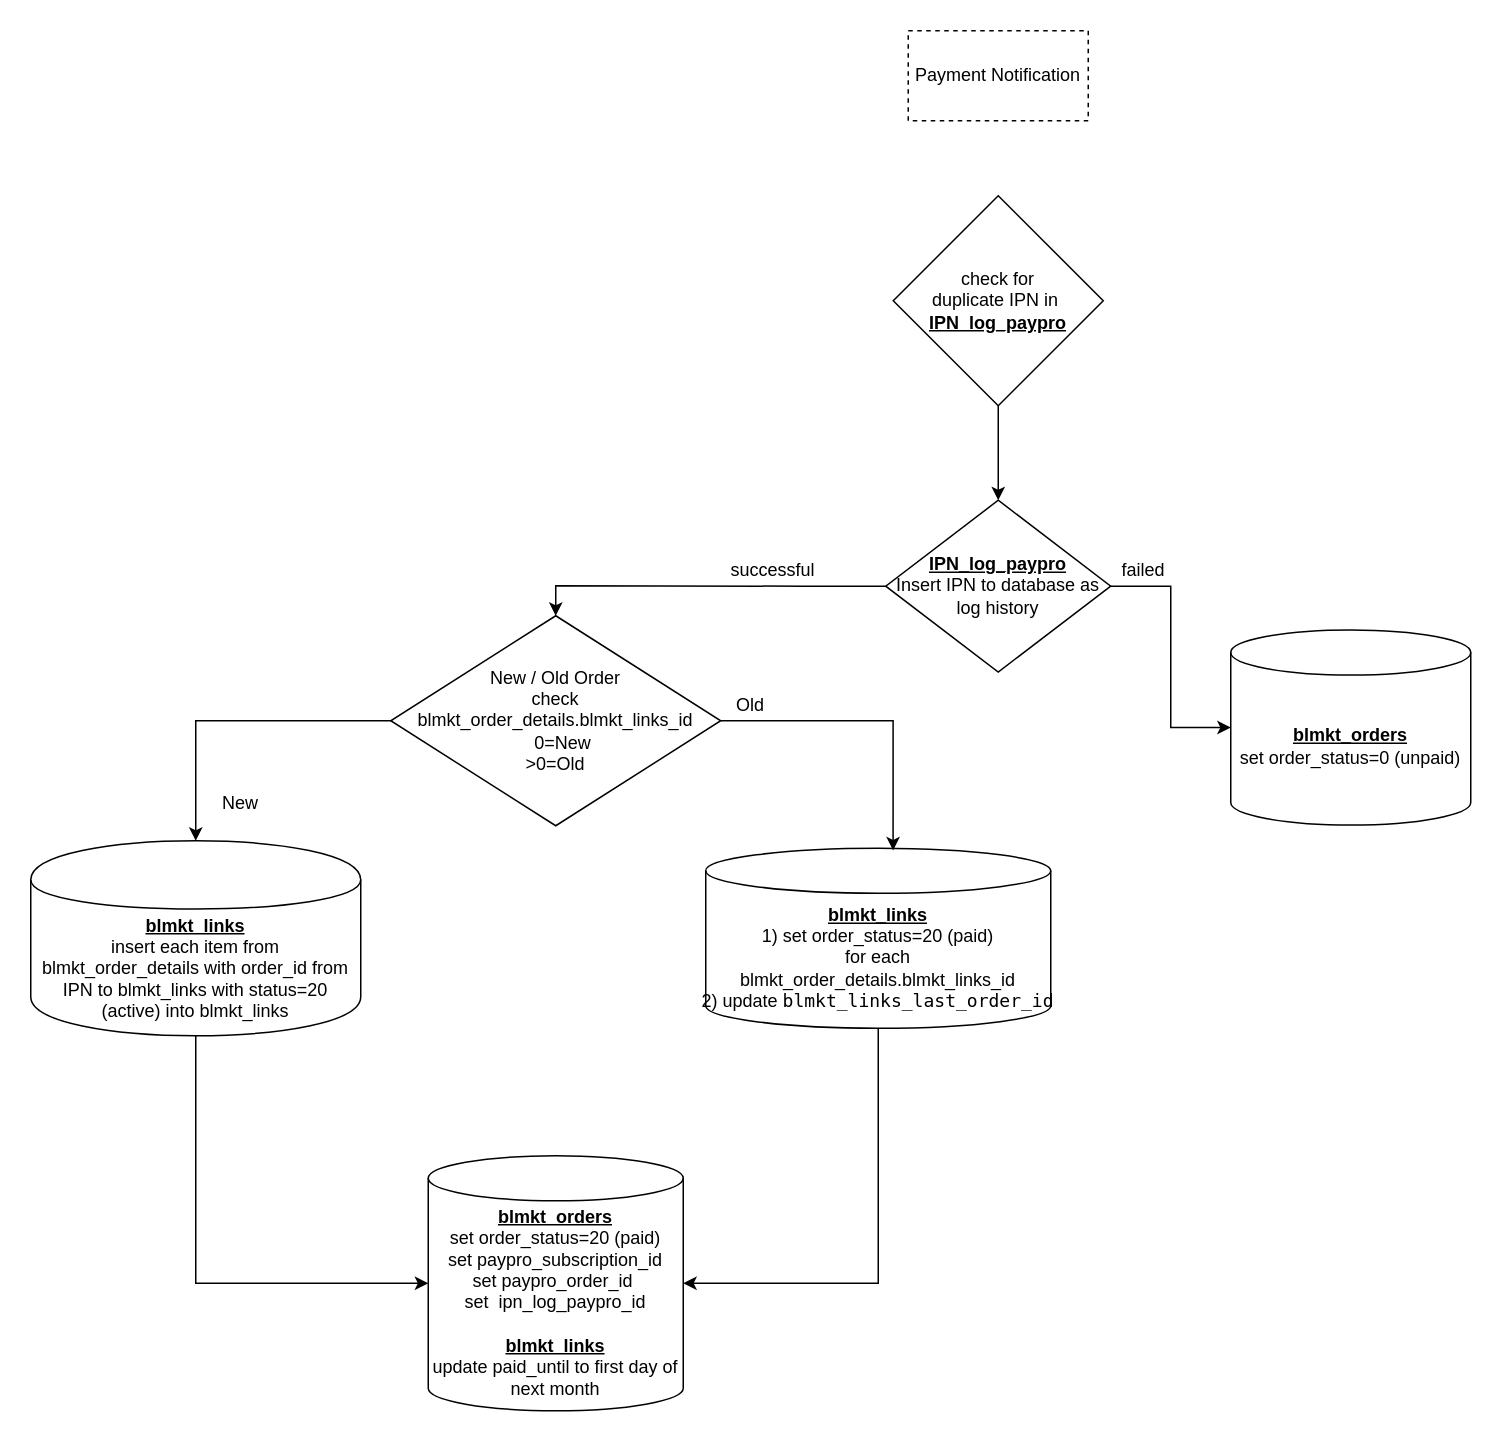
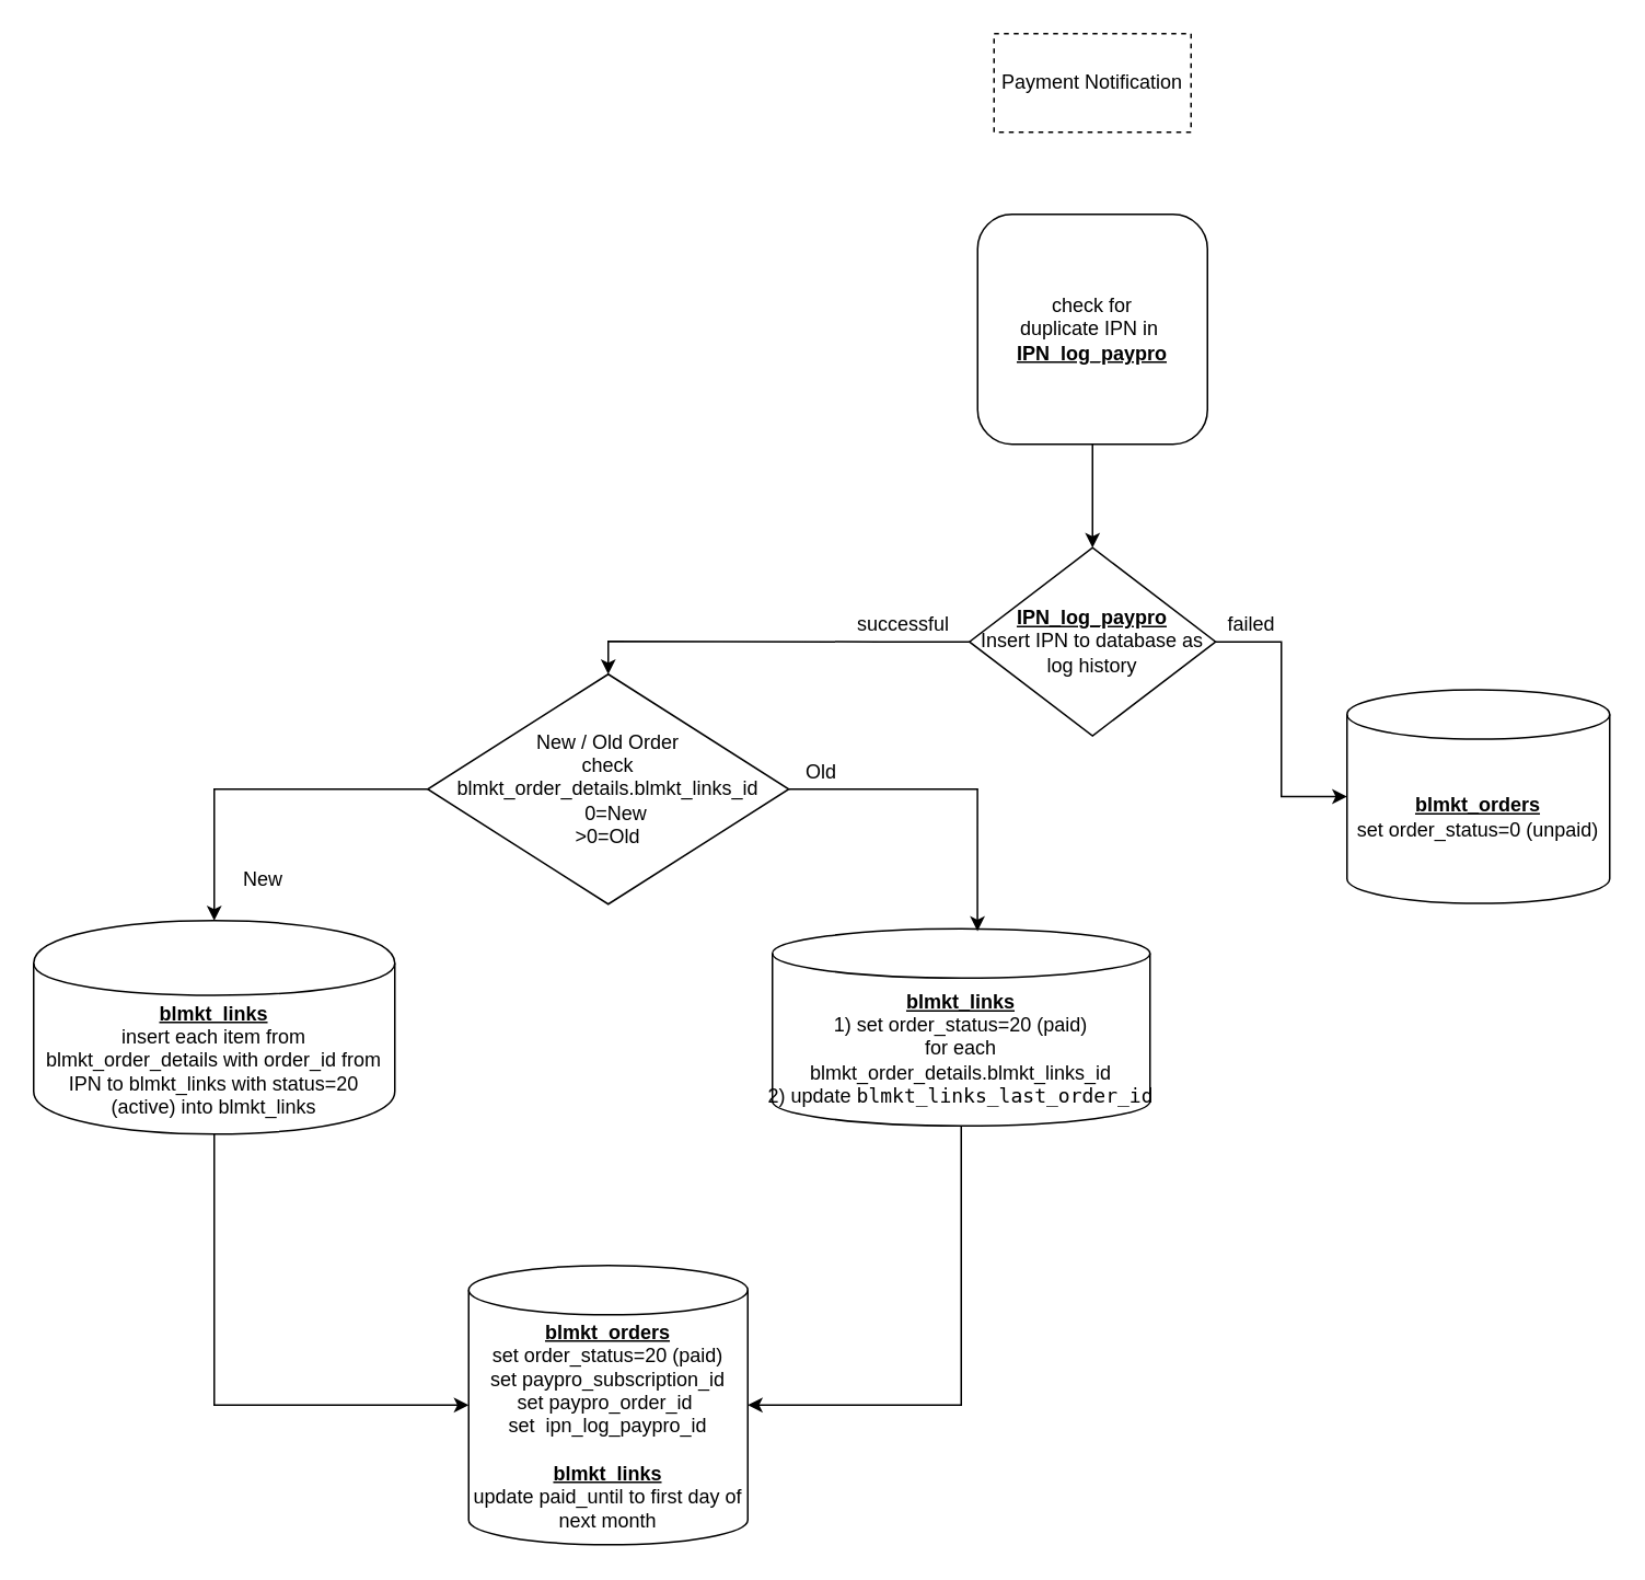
- <mxCell id="18" value="check for &lt;br&gt;duplicate IPN in&amp;nbsp;&lt;br&gt;&lt;u&gt;&lt;b&gt;IPN_log_paypro&lt;/b&gt;&lt;/u&gt;" style="rhombus;whiteSpace=wrap;html=1;" parent="1" vertex="1"><mxGeometry x="595" y="130" width="140" height="140" as="geometry" /></mxCell>
+ <mxCell id="18" value="check for &lt;br&gt;duplicate IPN in&amp;nbsp;&lt;br&gt;&lt;u&gt;&lt;b&gt;IPN_log_paypro&lt;/b&gt;&lt;/u&gt;" style="whiteSpace=wrap;html=1;rounded=1;" parent="1" vertex="1"><mxGeometry x="595" y="130" width="140" height="140" as="geometry" /></mxCell>
- <mxCell id="4" value="successful" style="text;html=1;strokeColor=none;fillColor=none;align=center;verticalAlign=middle;whiteSpace=wrap;rounded=0;" parent="1" vertex="1"><mxGeometry x="495" y="370" width="40" height="20" as="geometry" /></mxCell>
+ <mxCell id="4" value="successful" style="text;html=1;strokeColor=none;fillColor=none;align=center;verticalAlign=middle;whiteSpace=wrap;rounded=0;" parent="1" vertex="1"><mxGeometry x="530" y="370" width="40" height="20" as="geometry" /></mxCell>
